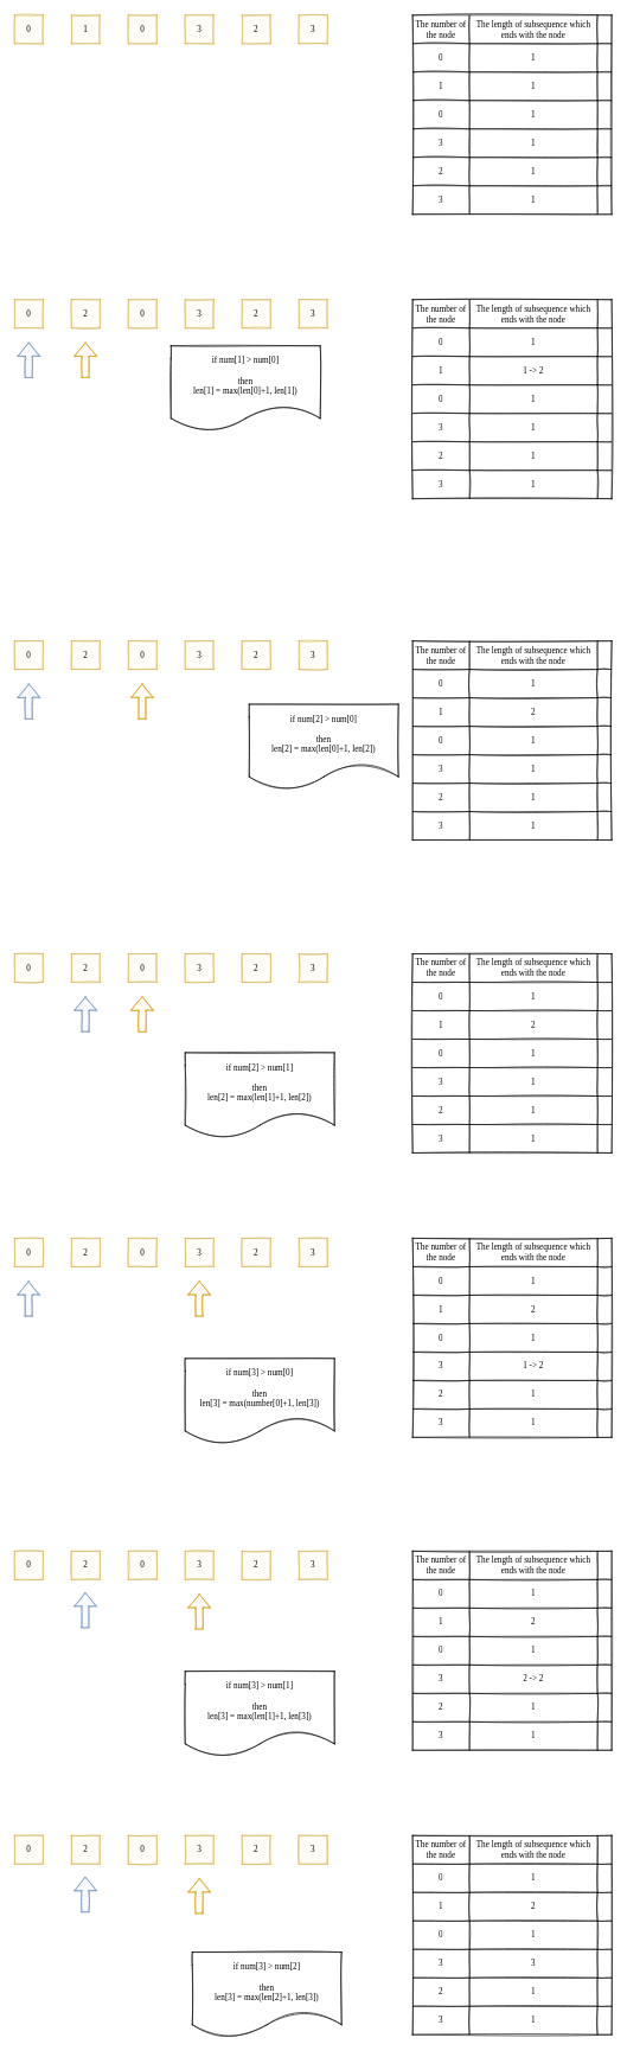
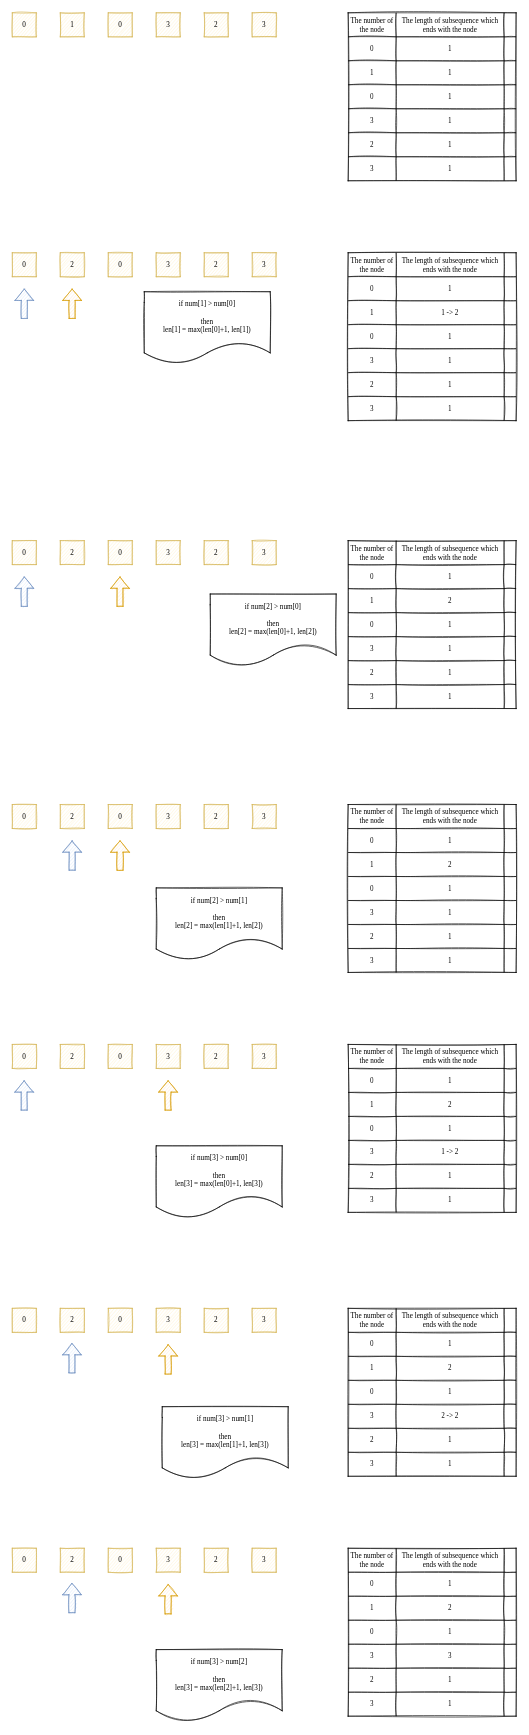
- <mxCell id="188" value="if num[3] &amp;gt; num[0]&lt;br&gt;&lt;br&gt;then&lt;br&gt;len[3] = max(number[0]+1, len[3])" style="shape=document;whiteSpace=wrap;html=1;boundedLbl=1;sketch=1;fontFamily=Comic Sans MS;" vertex="1" parent="1"><mxGeometry x="260" y="1909" width="210" height="120" as="geometry" /></mxCell>
+ <mxCell id="188" value="if num[3] &amp;gt; num[0]&lt;br&gt;&lt;br&gt;then&lt;br&gt;len[3] = max(len[0]+1, len[3])" style="shape=document;whiteSpace=wrap;html=1;boundedLbl=1;sketch=1;fontFamily=Comic Sans MS;" vertex="1" parent="1"><mxGeometry x="260" y="1909" width="210" height="120" as="geometry" /></mxCell>
- <mxCell id="226" value="if num[3] &amp;gt; num[1]&lt;br&gt;&lt;br&gt;then&lt;br&gt;len[3] = max(len[1]+1, len[3])" style="shape=document;whiteSpace=wrap;html=1;boundedLbl=1;sketch=1;fontFamily=Comic Sans MS;" vertex="1" parent="1"><mxGeometry x="260" y="2349" width="210" height="120" as="geometry" /></mxCell>
+ <mxCell id="226" value="if num[3] &amp;gt; num[1]&lt;br&gt;&lt;br&gt;then&lt;br&gt;len[3] = max(len[1]+1, len[3])" style="shape=document;whiteSpace=wrap;html=1;boundedLbl=1;sketch=1;fontFamily=Comic Sans MS;" vertex="1" parent="1"><mxGeometry x="270" y="2344" width="210" height="120" as="geometry" /></mxCell>
- <mxCell id="264" value="if num[3] &amp;gt; num[2]&lt;br&gt;&lt;br&gt;then&lt;br&gt;len[3] = max(len[2]+1, len[3])" style="shape=document;whiteSpace=wrap;html=1;boundedLbl=1;sketch=1;fontFamily=Comic Sans MS;" vertex="1" parent="1"><mxGeometry x="270" y="2744" width="210" height="120" as="geometry" /></mxCell>
+ <mxCell id="264" value="if num[3] &amp;gt; num[2]&lt;br&gt;&lt;br&gt;then&lt;br&gt;len[3] = max(len[2]+1, len[3])" style="shape=document;whiteSpace=wrap;html=1;boundedLbl=1;sketch=1;fontFamily=Comic Sans MS;" vertex="1" parent="1"><mxGeometry x="260" y="2749" width="210" height="120" as="geometry" /></mxCell>
